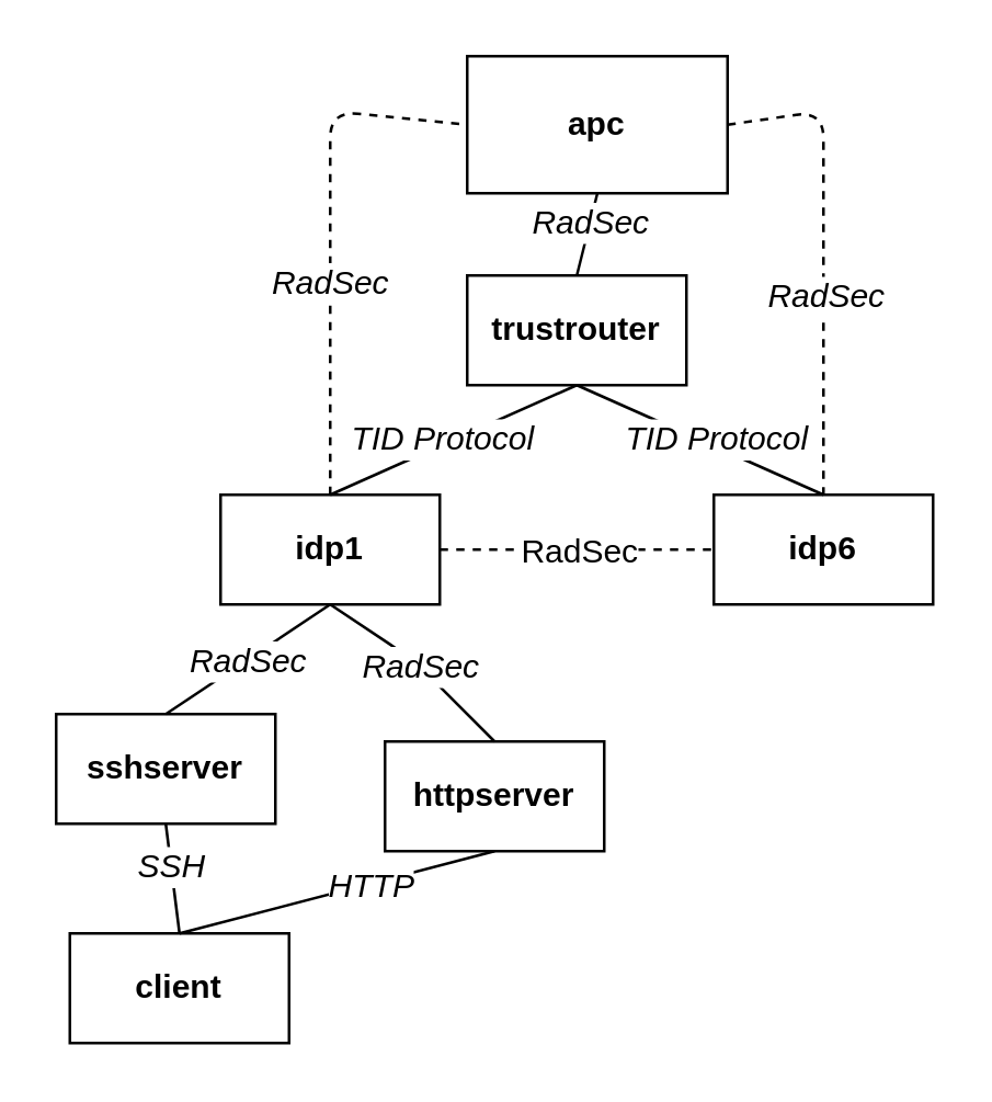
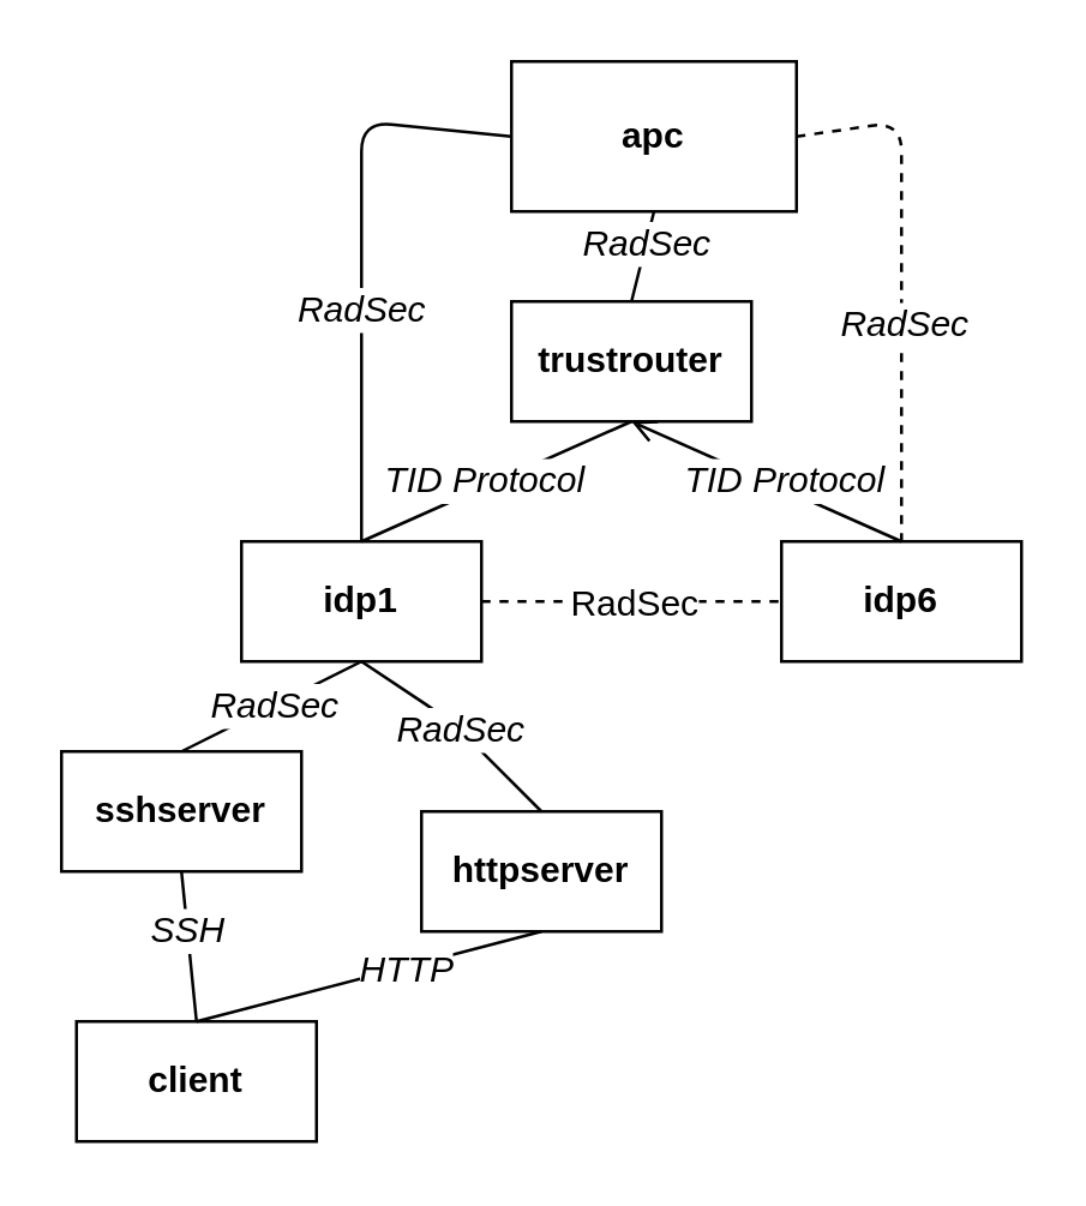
- <mxCell id="25" value="" style="endArrow=none;dashed=1;html=1;entryX=0;entryY=0.5;entryDx=0;entryDy=0;exitX=0.5;exitY=0;exitDx=0;exitDy=0;" edge="1" parent="1" source="4" target="7"><mxGeometry width="50" height="50" relative="1" as="geometry"><mxPoint x="170" y="210" as="sourcePoint" /><mxPoint x="270" y="210" as="targetPoint" /><Array as="points"><mxPoint x="120" y="40" /></Array></mxGeometry></mxCell>
+ <mxCell id="25" value="" style="endArrow=none;dashed=0;html=1;entryX=0;entryY=0.5;entryDx=0;entryDy=0;exitX=0.5;exitY=0;exitDx=0;exitDy=0;" edge="1" parent="1" source="4" target="7"><mxGeometry width="50" height="50" relative="1" as="geometry"><mxPoint x="170" y="210" as="sourcePoint" /><mxPoint x="270" y="210" as="targetPoint" /><Array as="points"><mxPoint x="120" y="40" /></Array></mxGeometry></mxCell>
- <mxCell id="14" value="" style="endArrow=none;html=1;entryX=0.5;entryY=1;entryDx=0;entryDy=0;exitX=0.5;exitY=0;exitDx=0;exitDy=0;" edge="1" parent="1" source="5" target="6"><mxGeometry width="50" height="50" relative="1" as="geometry"><mxPoint x="200" y="280" as="sourcePoint" /><mxPoint x="140" y="240" as="targetPoint" /></mxGeometry></mxCell>
+ <mxCell id="14" value="" style="endArrow=open;html=1;entryX=0.5;entryY=1;entryDx=0;entryDy=0;exitX=0.5;exitY=0;exitDx=0;exitDy=0;" edge="1" parent="1" source="5" target="6"><mxGeometry width="50" height="50" relative="1" as="geometry"><mxPoint x="200" y="280" as="sourcePoint" /><mxPoint x="140" y="240" as="targetPoint" /></mxGeometry></mxCell>
- <mxCell id="2" value="sshserver" style="rounded=0;whiteSpace=wrap;html=1;fontStyle=1" vertex="1" parent="1"><mxGeometry x="20" y="260" width="80" height="40" as="geometry" /></mxCell>
+ <mxCell id="2" value="sshserver" style="rounded=0;whiteSpace=wrap;html=1;fontStyle=1" vertex="1" parent="1"><mxGeometry x="20" y="250" width="80" height="40" as="geometry" /></mxCell>
